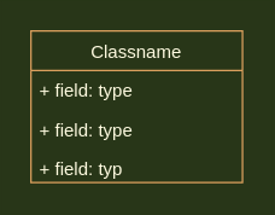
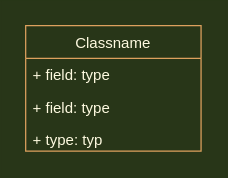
- <mxCell id="5" value="+ field: typ" style="text;strokeColor=none;fillColor=none;align=left;verticalAlign=top;spacingLeft=4;spacingRight=4;overflow=hidden;rotatable=0;points=[[0,0.5],[1,0.5]];portConstraint=eastwest;fontColor=#FEFAE0;" vertex="1" parent="2"><mxGeometry y="78" width="140" height="22" as="geometry" /></mxCell>
+ <mxCell id="5" value="+ type: typ" style="text;strokeColor=none;fillColor=none;align=left;verticalAlign=top;spacingLeft=4;spacingRight=4;overflow=hidden;rotatable=0;points=[[0,0.5],[1,0.5]];portConstraint=eastwest;fontColor=#FEFAE0;" vertex="1" parent="2"><mxGeometry y="78" width="140" height="22" as="geometry" /></mxCell>
